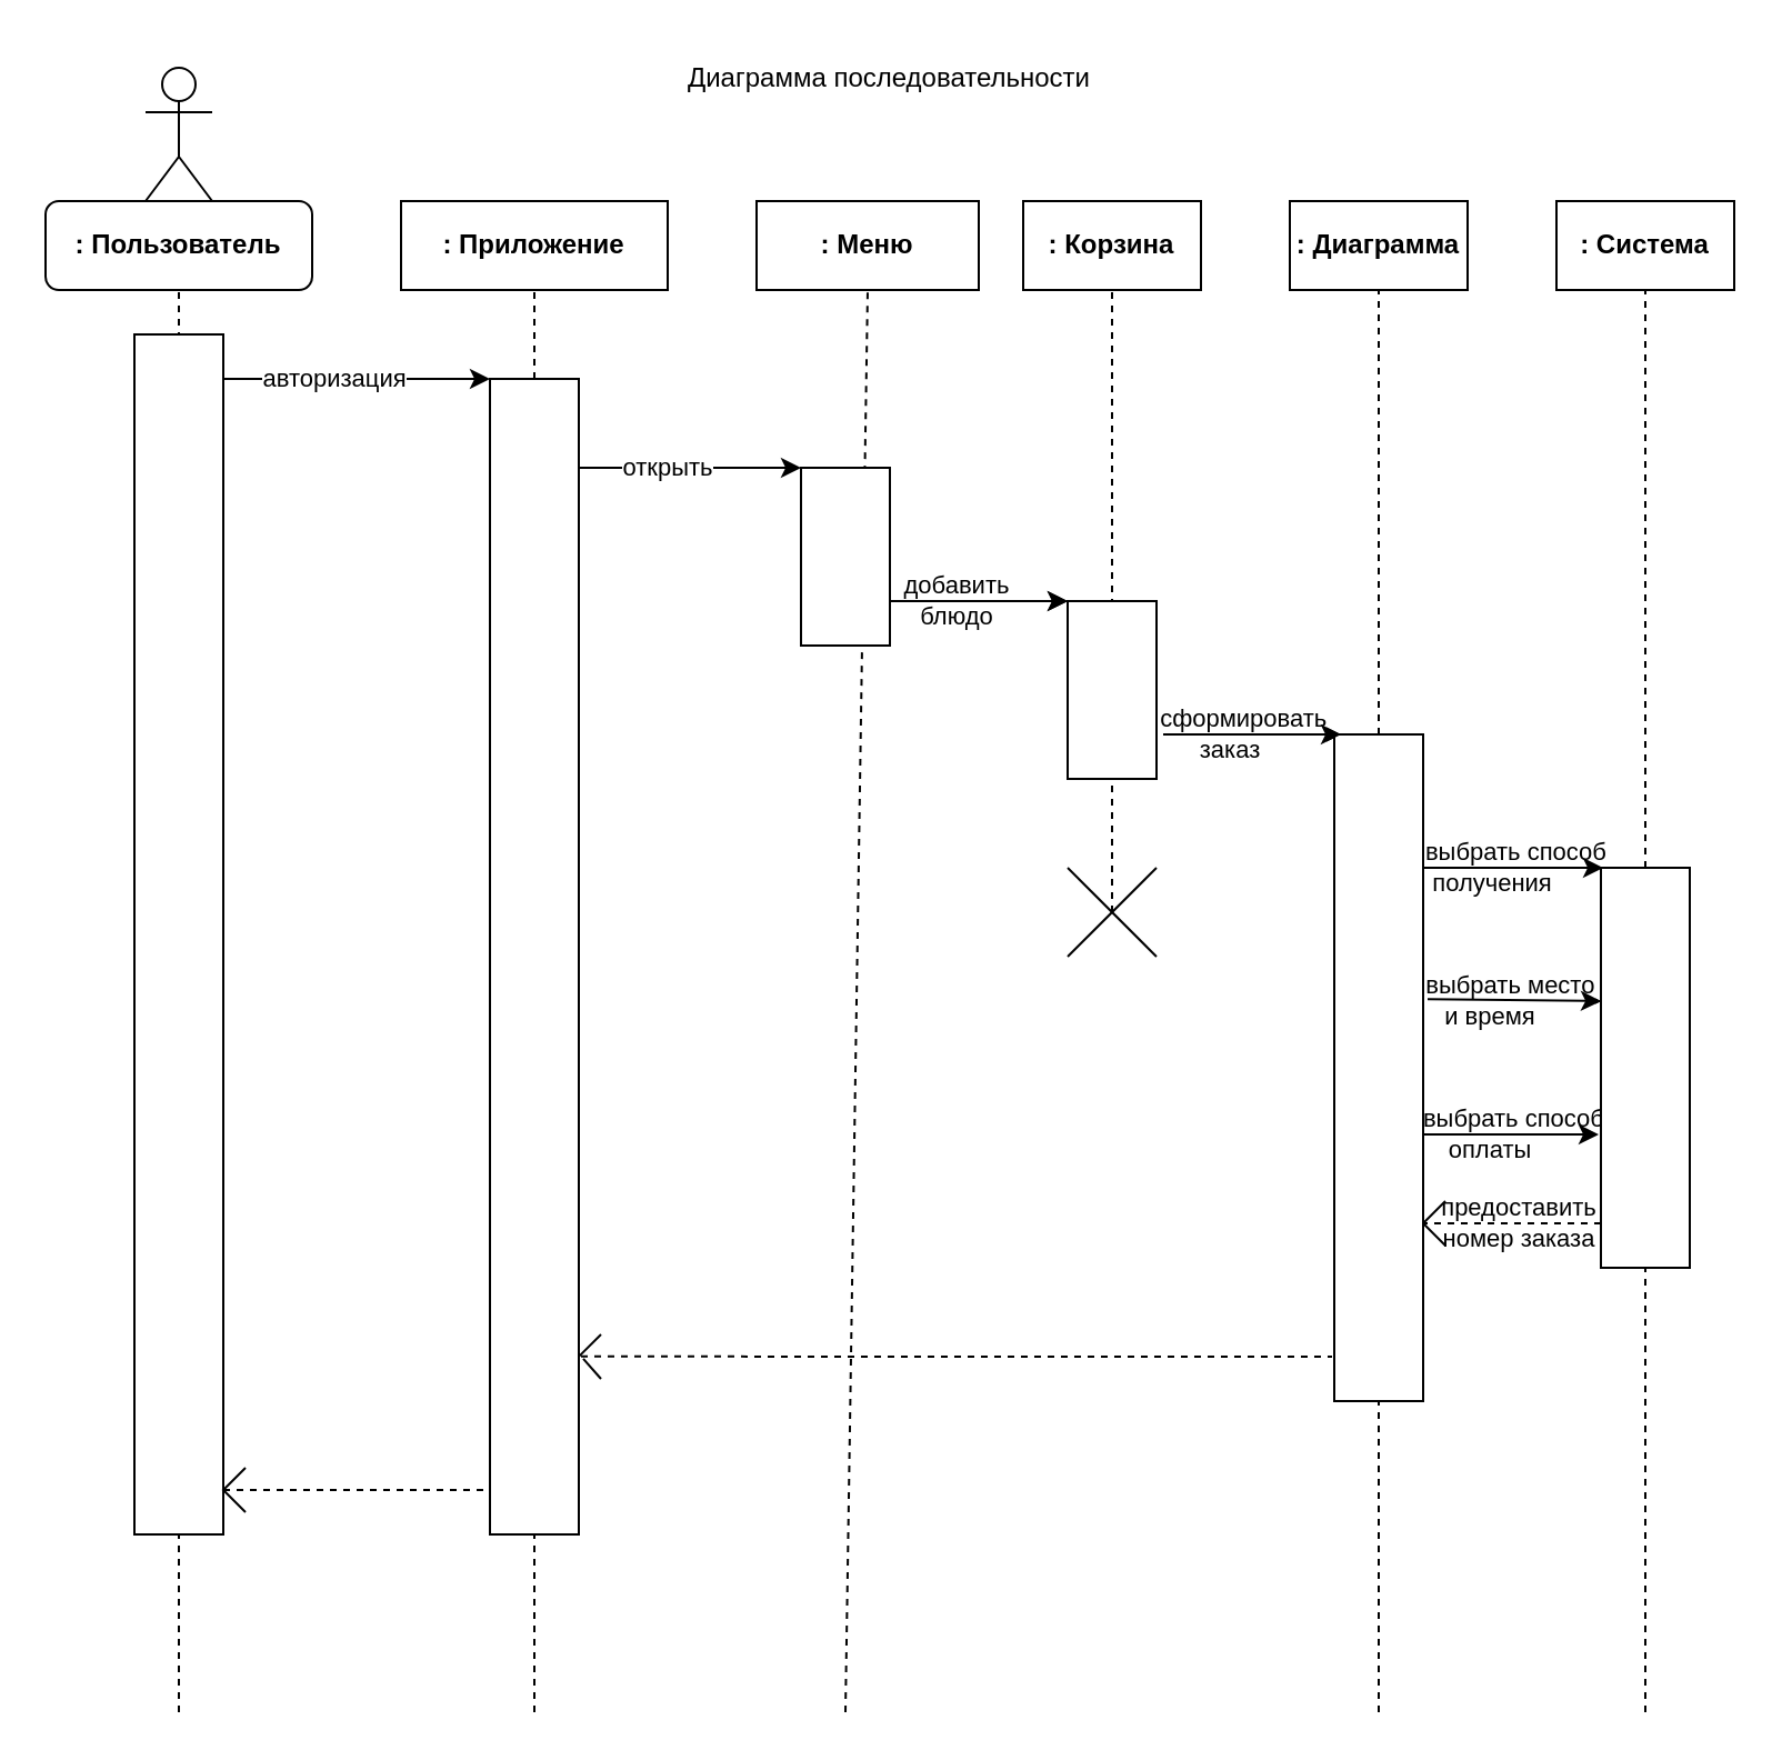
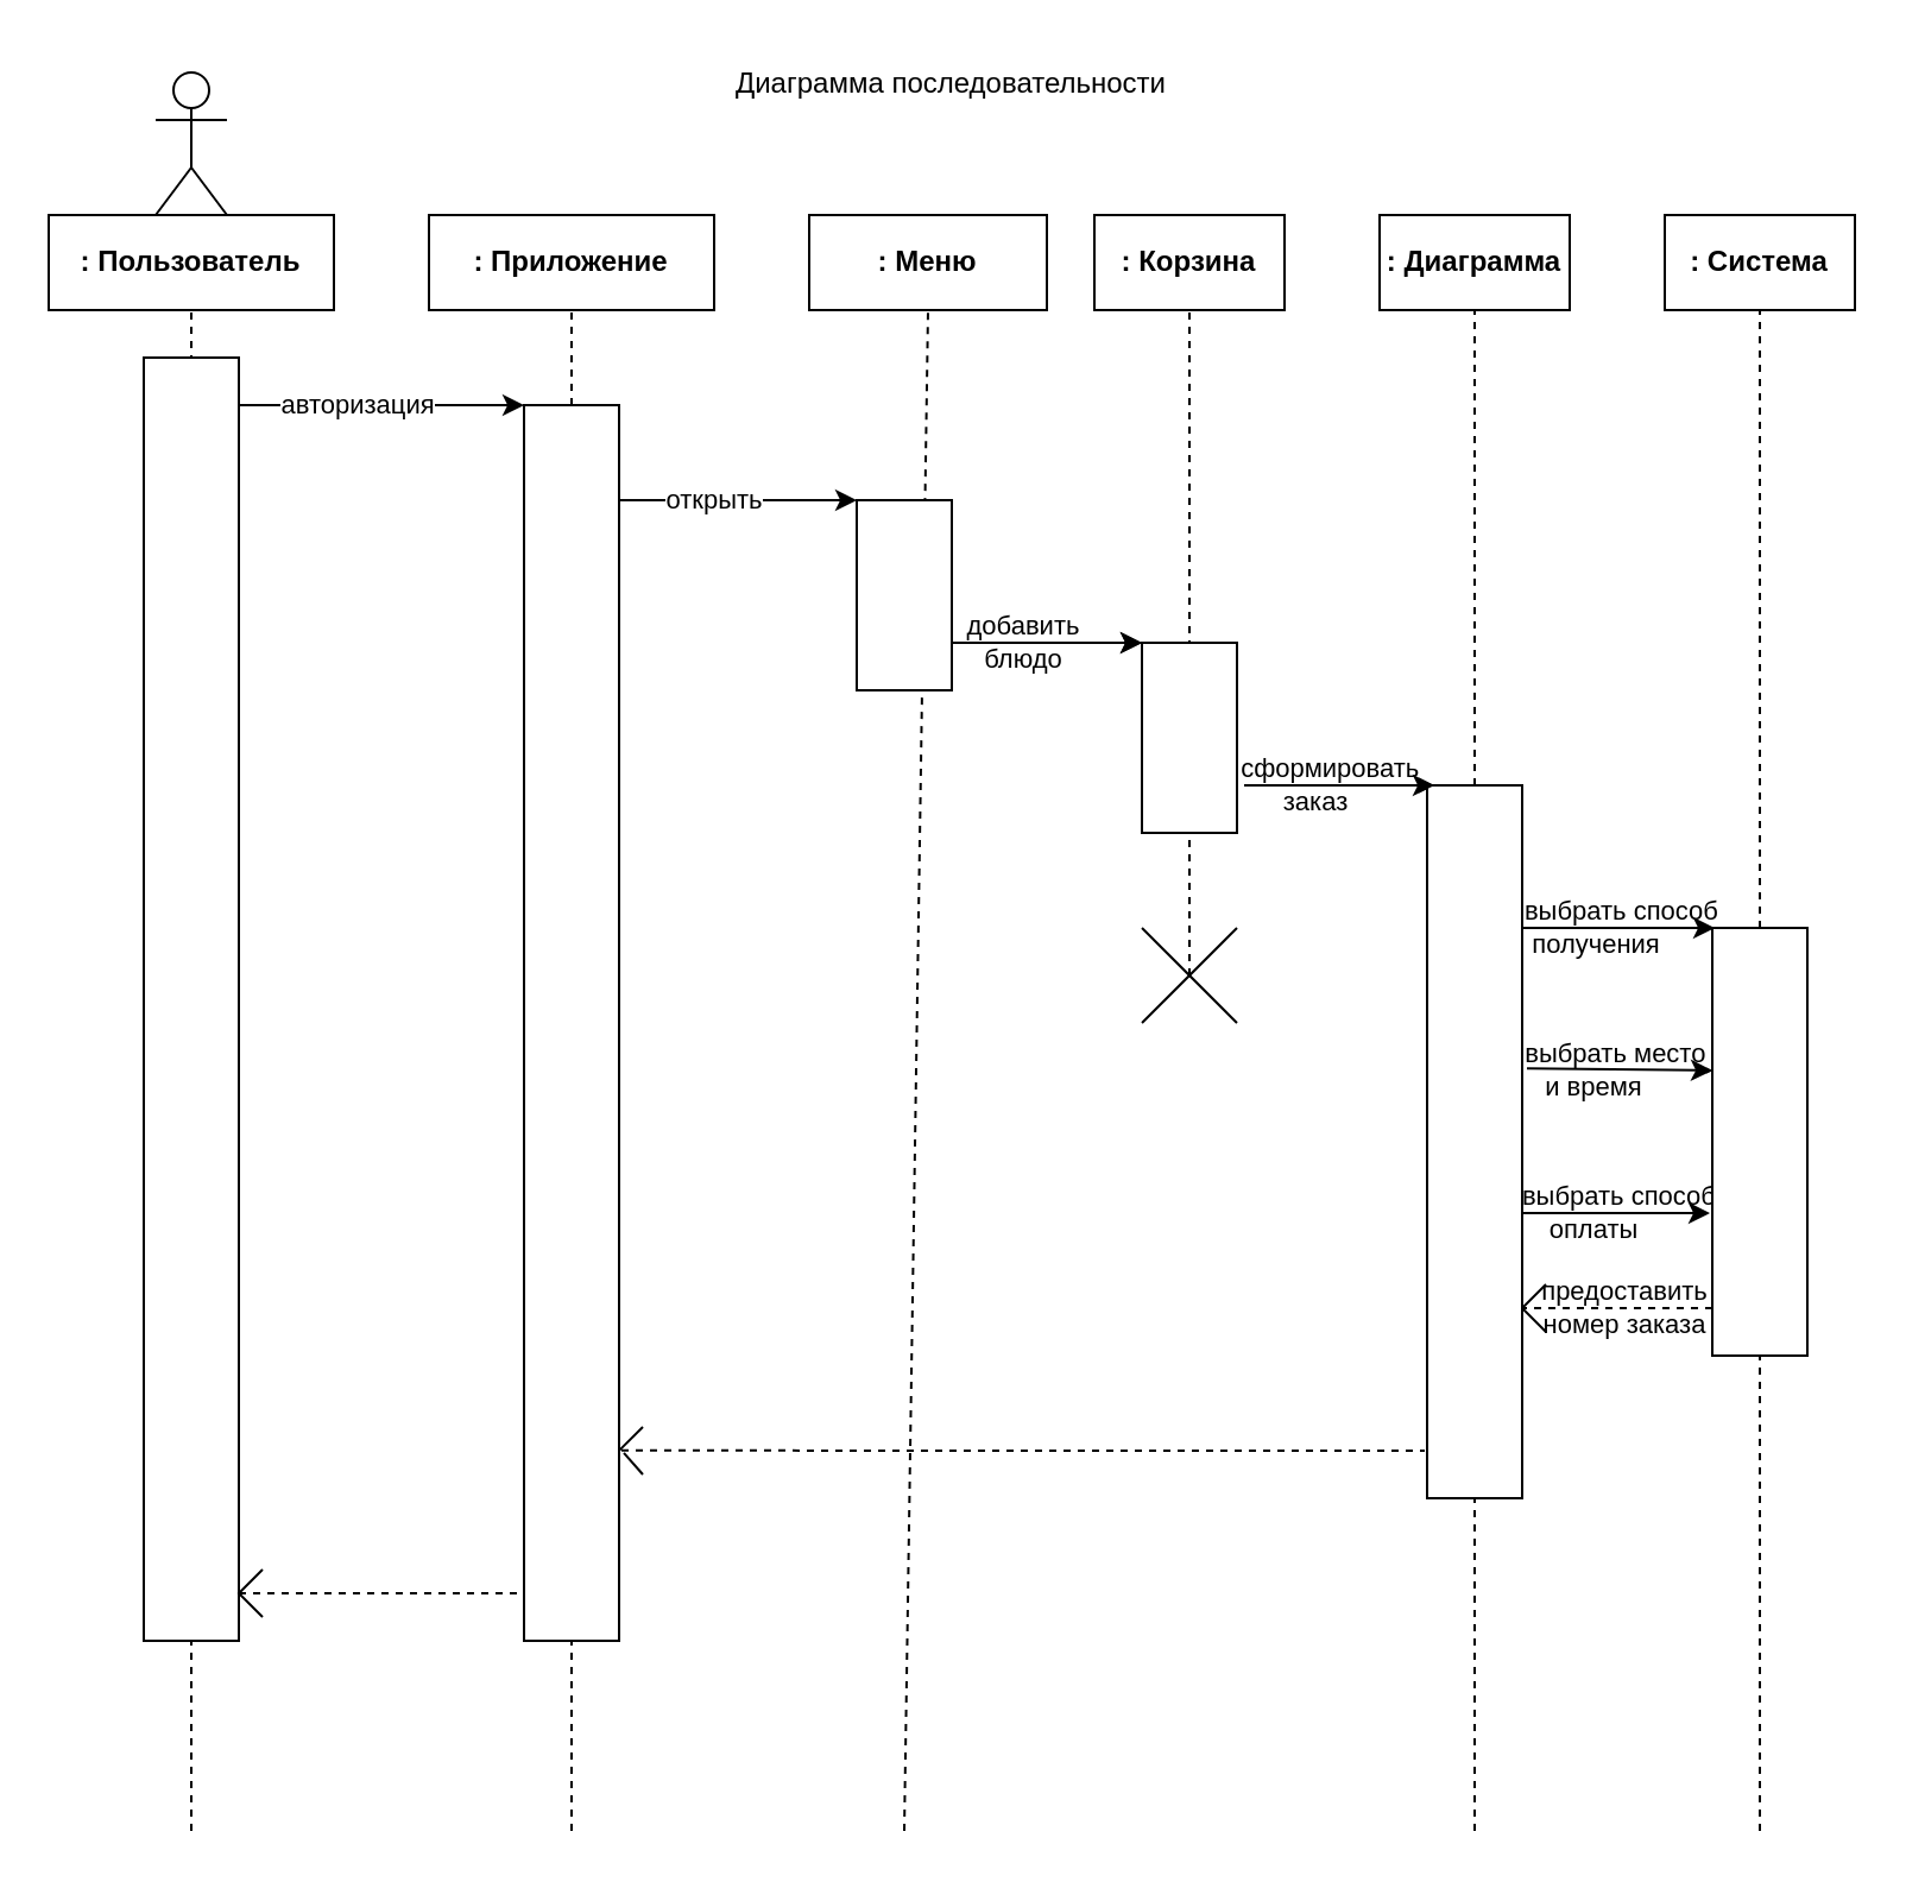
- <mxCell id="2" value="&lt;b&gt;: Пользователь&lt;/b&gt;" style="whiteSpace=wrap;html=1;rounded=1;" vertex="1" parent="1"><mxGeometry x="20" y="90" width="120" height="40" as="geometry" /></mxCell>
+ <mxCell id="2" value="&lt;b&gt;: Пользователь&lt;/b&gt;" style="rounded=0;whiteSpace=wrap;html=1;" vertex="1" parent="1"><mxGeometry x="20" y="90" width="120" height="40" as="geometry" /></mxCell>
